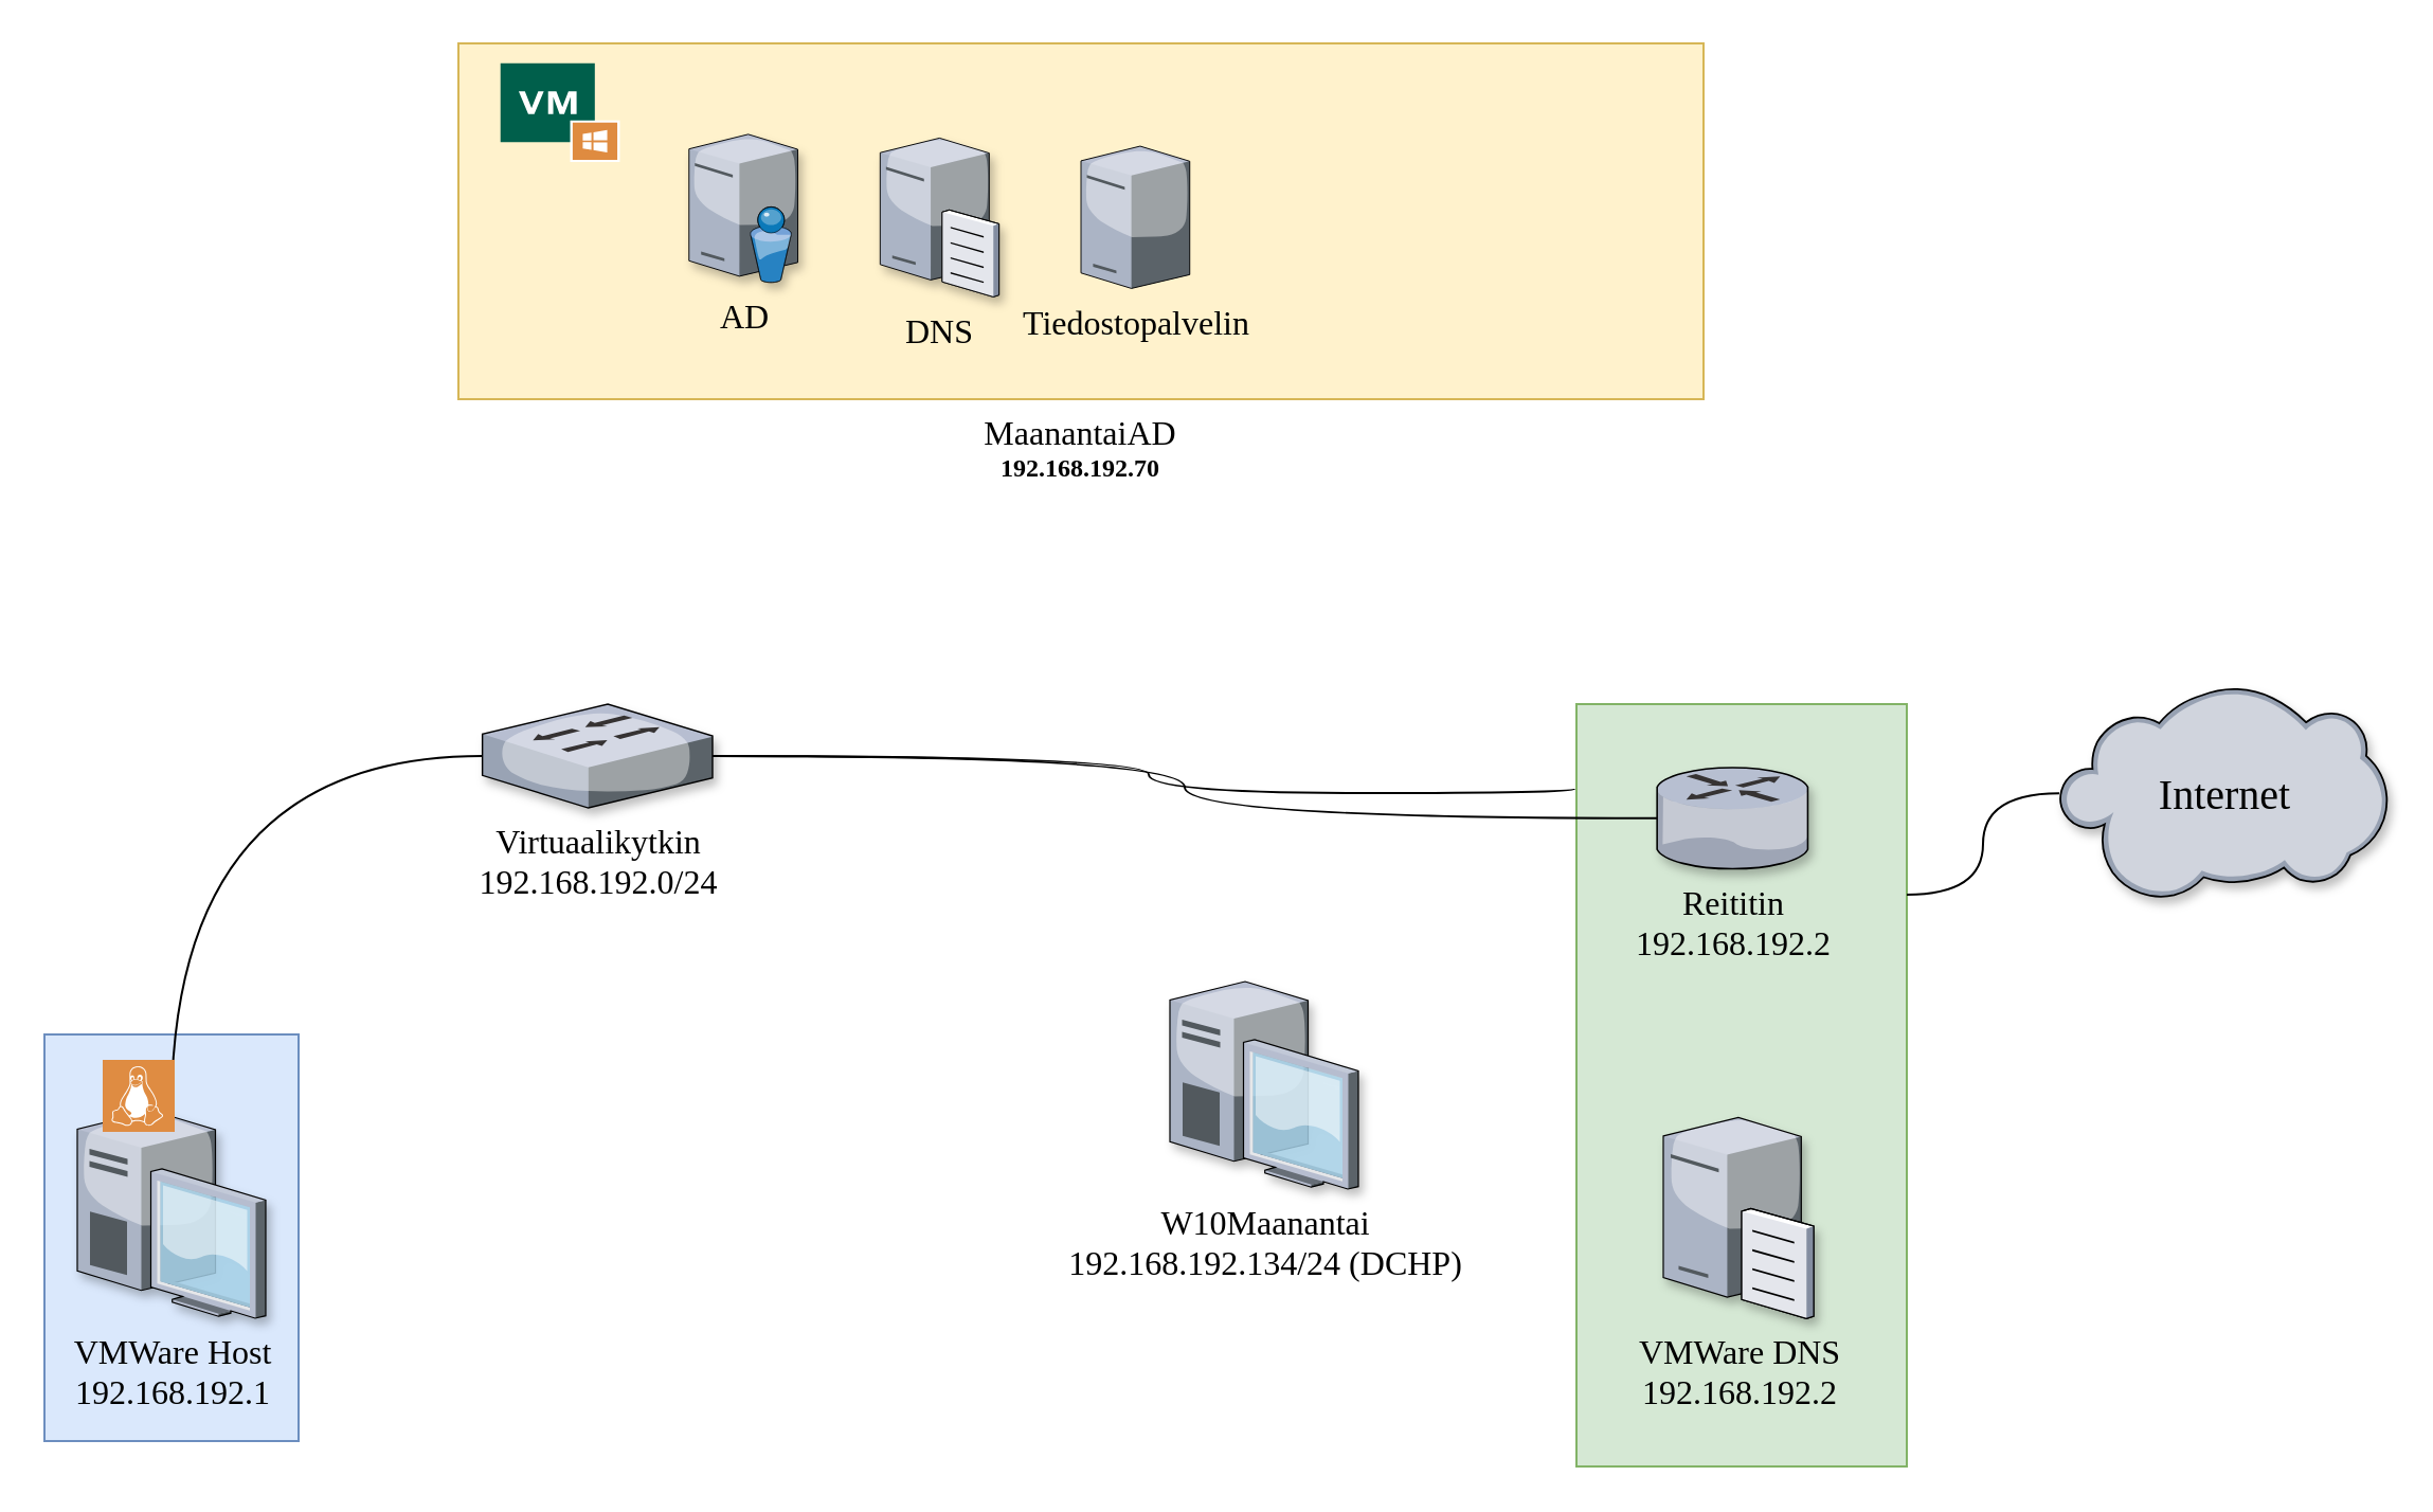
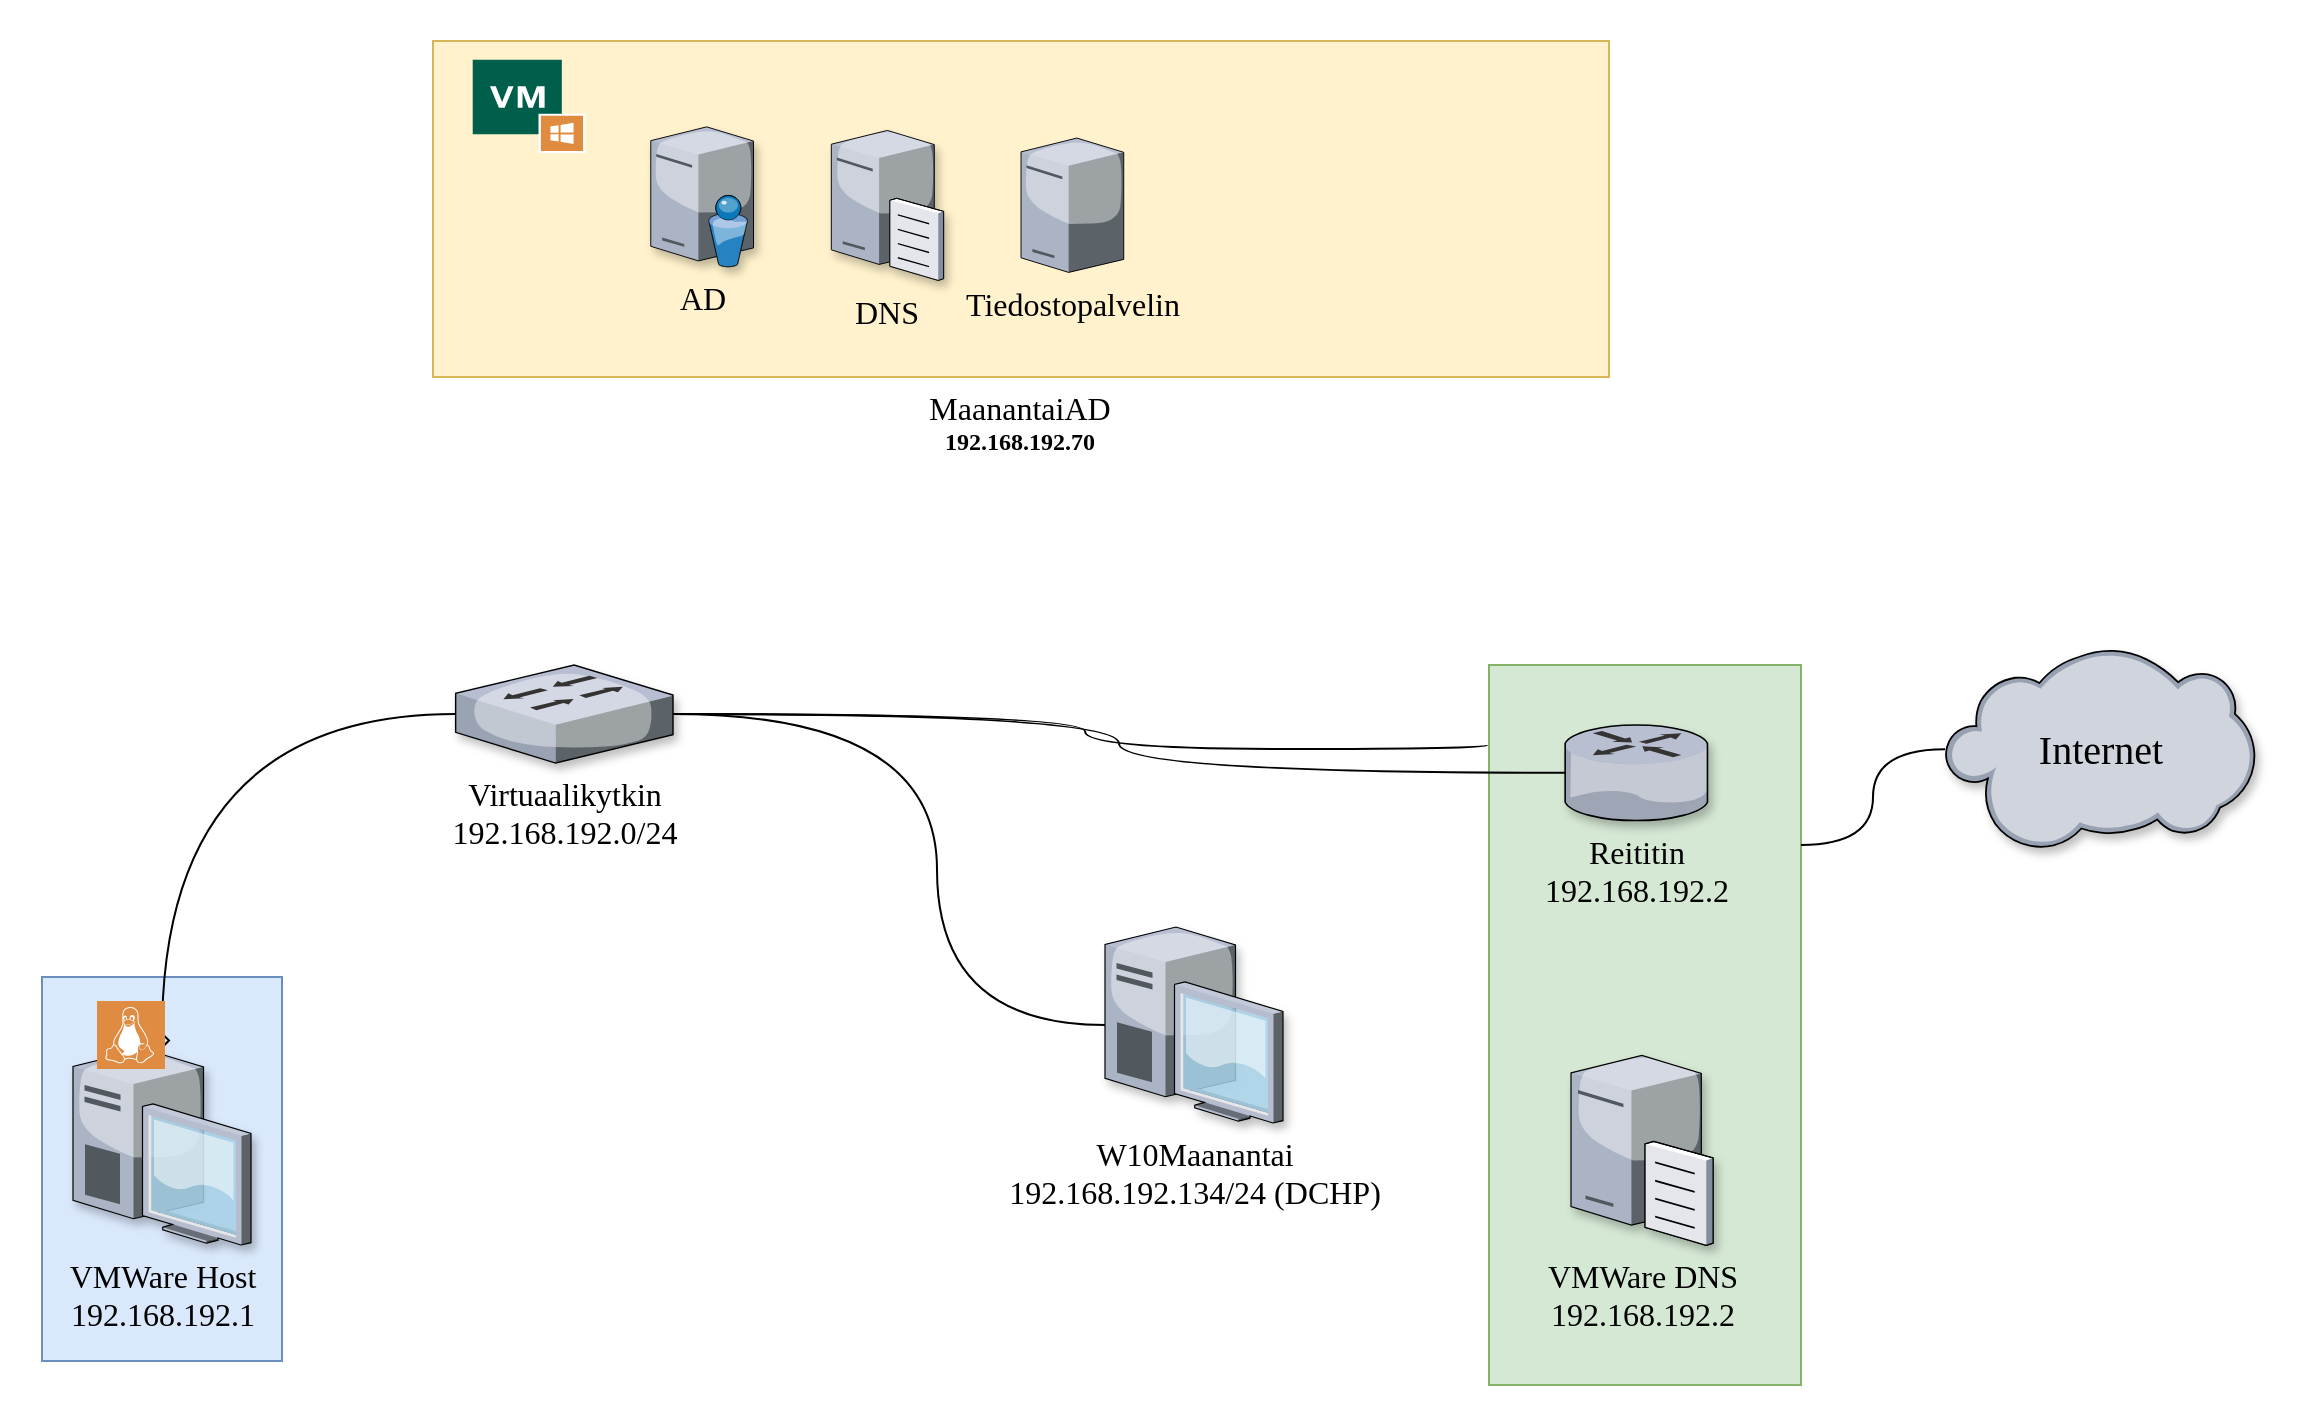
+ <mxCell id="10" style="edgeStyle=orthogonalEdgeStyle;curved=1;orthogonalLoop=1;jettySize=auto;html=1;fontFamily=Comic Sans MS;fontSize=16;fontColor=default;endArrow=none;endFill=0;" parent="1" source="11" target="20" edge="1"><mxGeometry relative="1" as="geometry"><Array as="points"><mxPoint x="468" y="357" /><mxPoint x="468" y="512" /></Array></mxGeometry></mxCell>
- <mxCell id="8" style="edgeStyle=orthogonalEdgeStyle;curved=1;orthogonalLoop=1;jettySize=auto;html=1;fontFamily=Comic Sans MS;fontSize=16;fontColor=default;endArrow=none;endFill=0;" parent="1" source="11" target="4" edge="1"><mxGeometry relative="1" as="geometry" /></mxCell>
+ <mxCell id="8" style="edgeStyle=orthogonalEdgeStyle;curved=1;orthogonalLoop=1;jettySize=auto;html=1;fontFamily=Comic Sans MS;fontSize=16;fontColor=default;endArrow=diamond;endFill=0;" parent="1" source="11" target="4" edge="1"><mxGeometry relative="1" as="geometry" /></mxCell>
